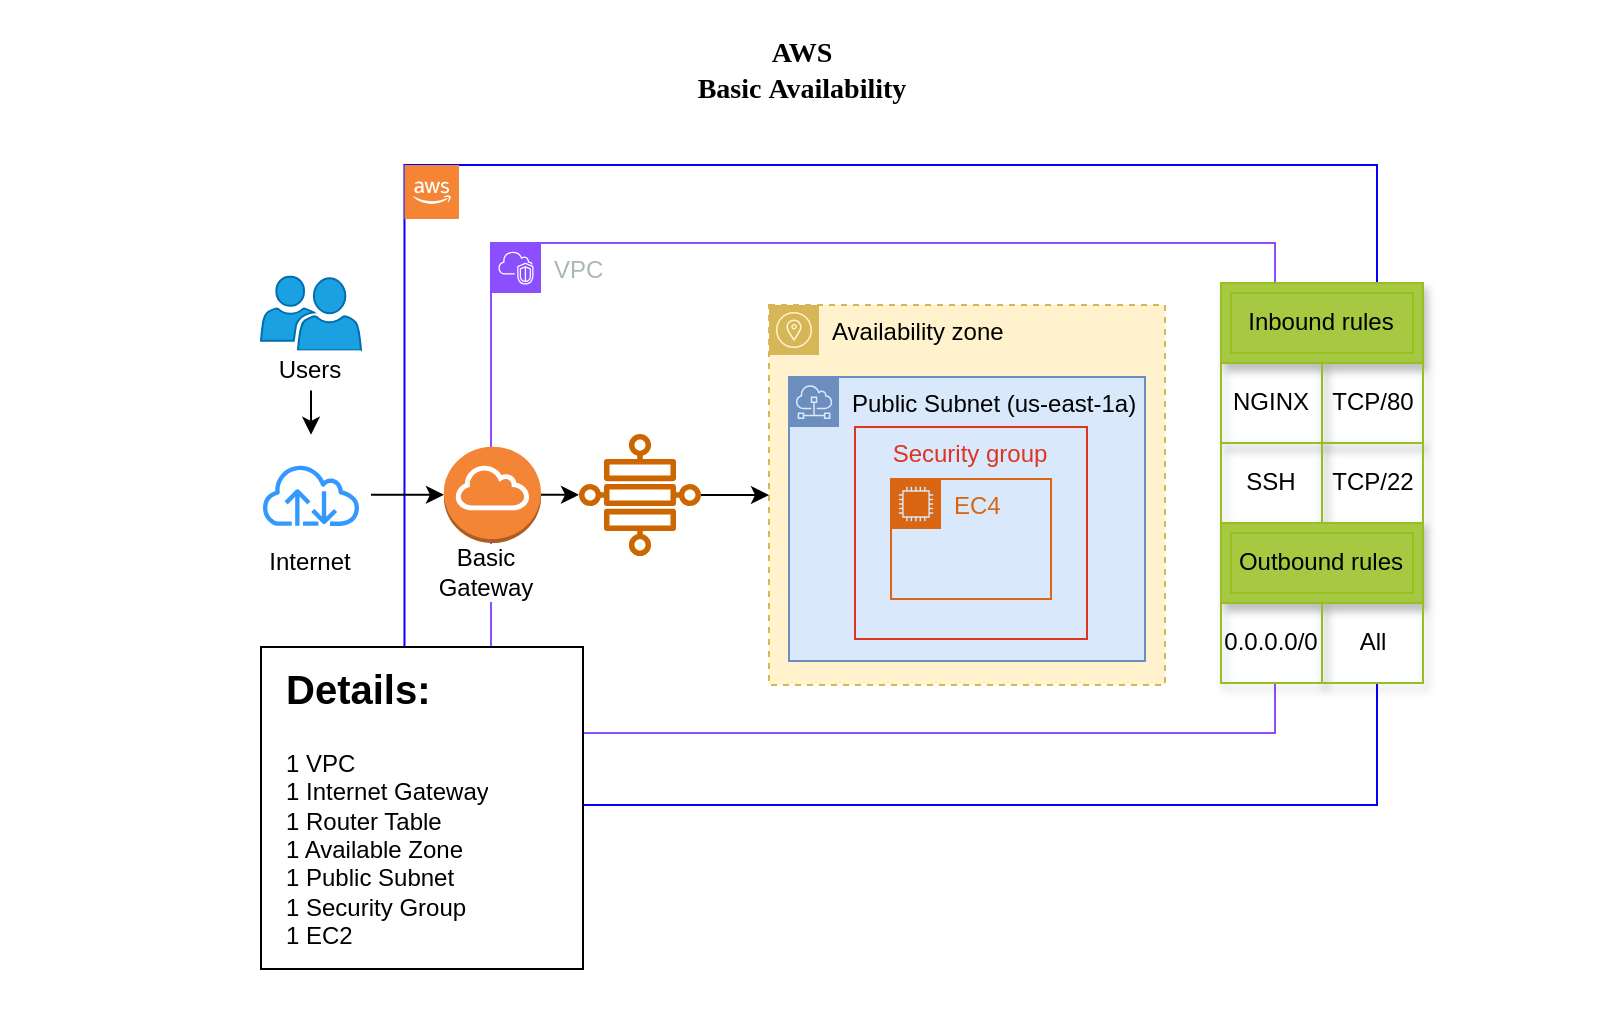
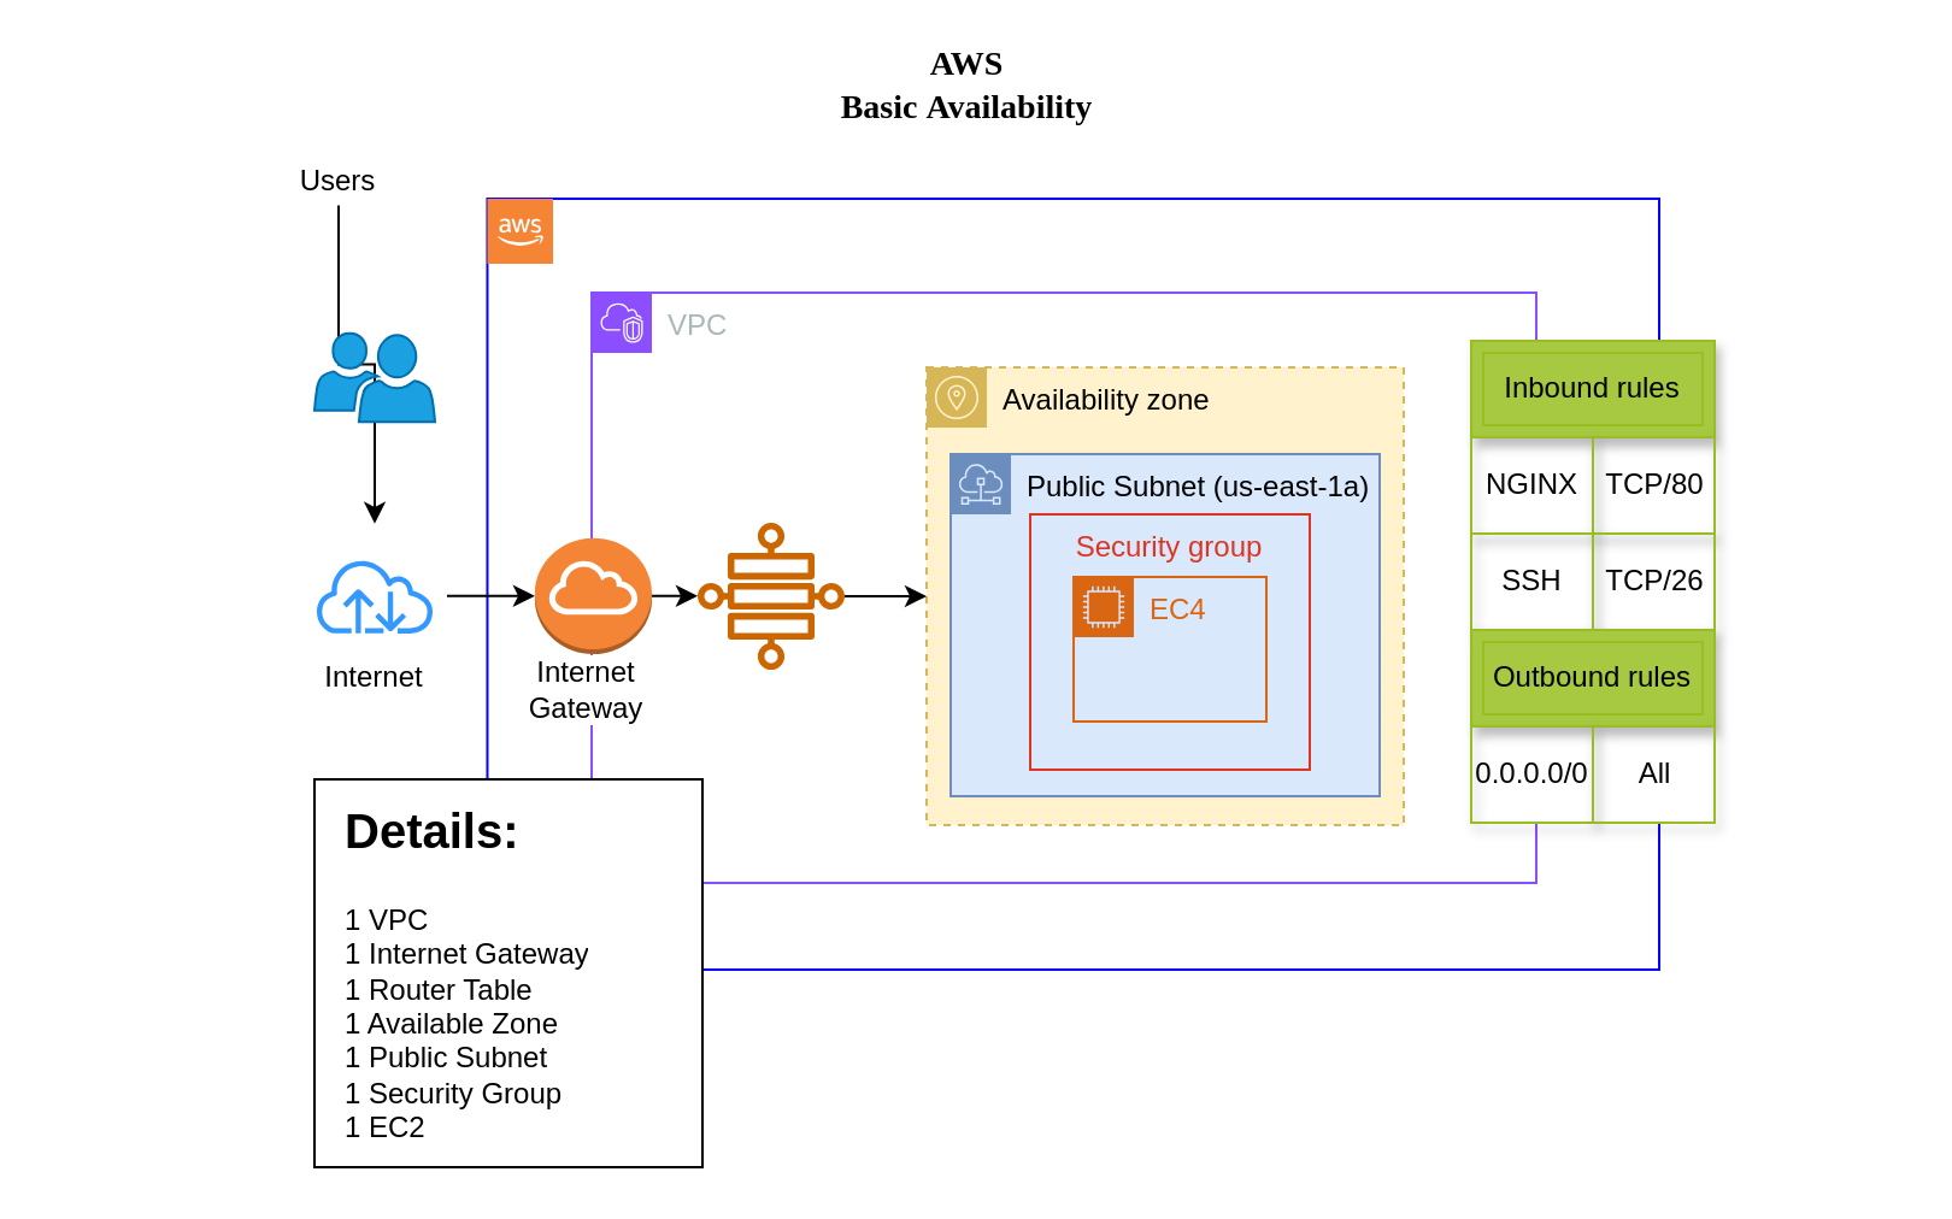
- <mxCell id="16" value="Users" style="text;html=1;align=center;verticalAlign=middle;whiteSpace=wrap;rounded=0;fontFamily=Helvetica;fontSize=12;fontStyle=0;fillColor=default;labelBackgroundColor=default;container=0;" parent="2" vertex="1"><mxGeometry x="110" y="154.68" width="50" height="20" as="geometry" /></mxCell>
+ <mxCell id="16" value="Users" style="text;html=1;align=center;verticalAlign=middle;whiteSpace=wrap;rounded=0;fontFamily=Helvetica;fontSize=12;fontStyle=0;fillColor=default;labelBackgroundColor=default;container=0;" parent="2" vertex="1"><mxGeometry x="95" y="44.68" width="50" height="20" as="geometry" /></mxCell>
- <mxCell id="27" value="TCP/22" style="whiteSpace=wrap;html=1;align=center;rounded=0;shadow=1;strokeColor=#98bf21;verticalAlign=middle;fontFamily=Helvetica;fontSize=12;fontColor=default;fillColor=none;container=0;" parent="2" vertex="1"><mxGeometry x="640.5" y="201" width="50.5" height="40" as="geometry" /></mxCell>
+ <mxCell id="27" value="TCP/26" style="whiteSpace=wrap;html=1;align=center;rounded=0;shadow=1;strokeColor=#98bf21;verticalAlign=middle;fontFamily=Helvetica;fontSize=12;fontColor=default;fillColor=none;container=0;" parent="2" vertex="1"><mxGeometry x="640.5" y="201" width="50.5" height="40" as="geometry" /></mxCell>
- <mxCell id="8" value="Basic&lt;br&gt;Gateway" style="text;html=1;align=center;verticalAlign=middle;whiteSpace=wrap;rounded=0;labelBackgroundColor=default;container=0;" parent="2" vertex="1"><mxGeometry x="193.47" y="251" width="60" height="30" as="geometry" /></mxCell>
+ <mxCell id="8" value="Internet&lt;br&gt;Gateway" style="text;html=1;align=center;verticalAlign=middle;whiteSpace=wrap;rounded=0;labelBackgroundColor=default;container=0;" parent="2" vertex="1"><mxGeometry x="193.47" y="251" width="60" height="30" as="geometry" /></mxCell>
